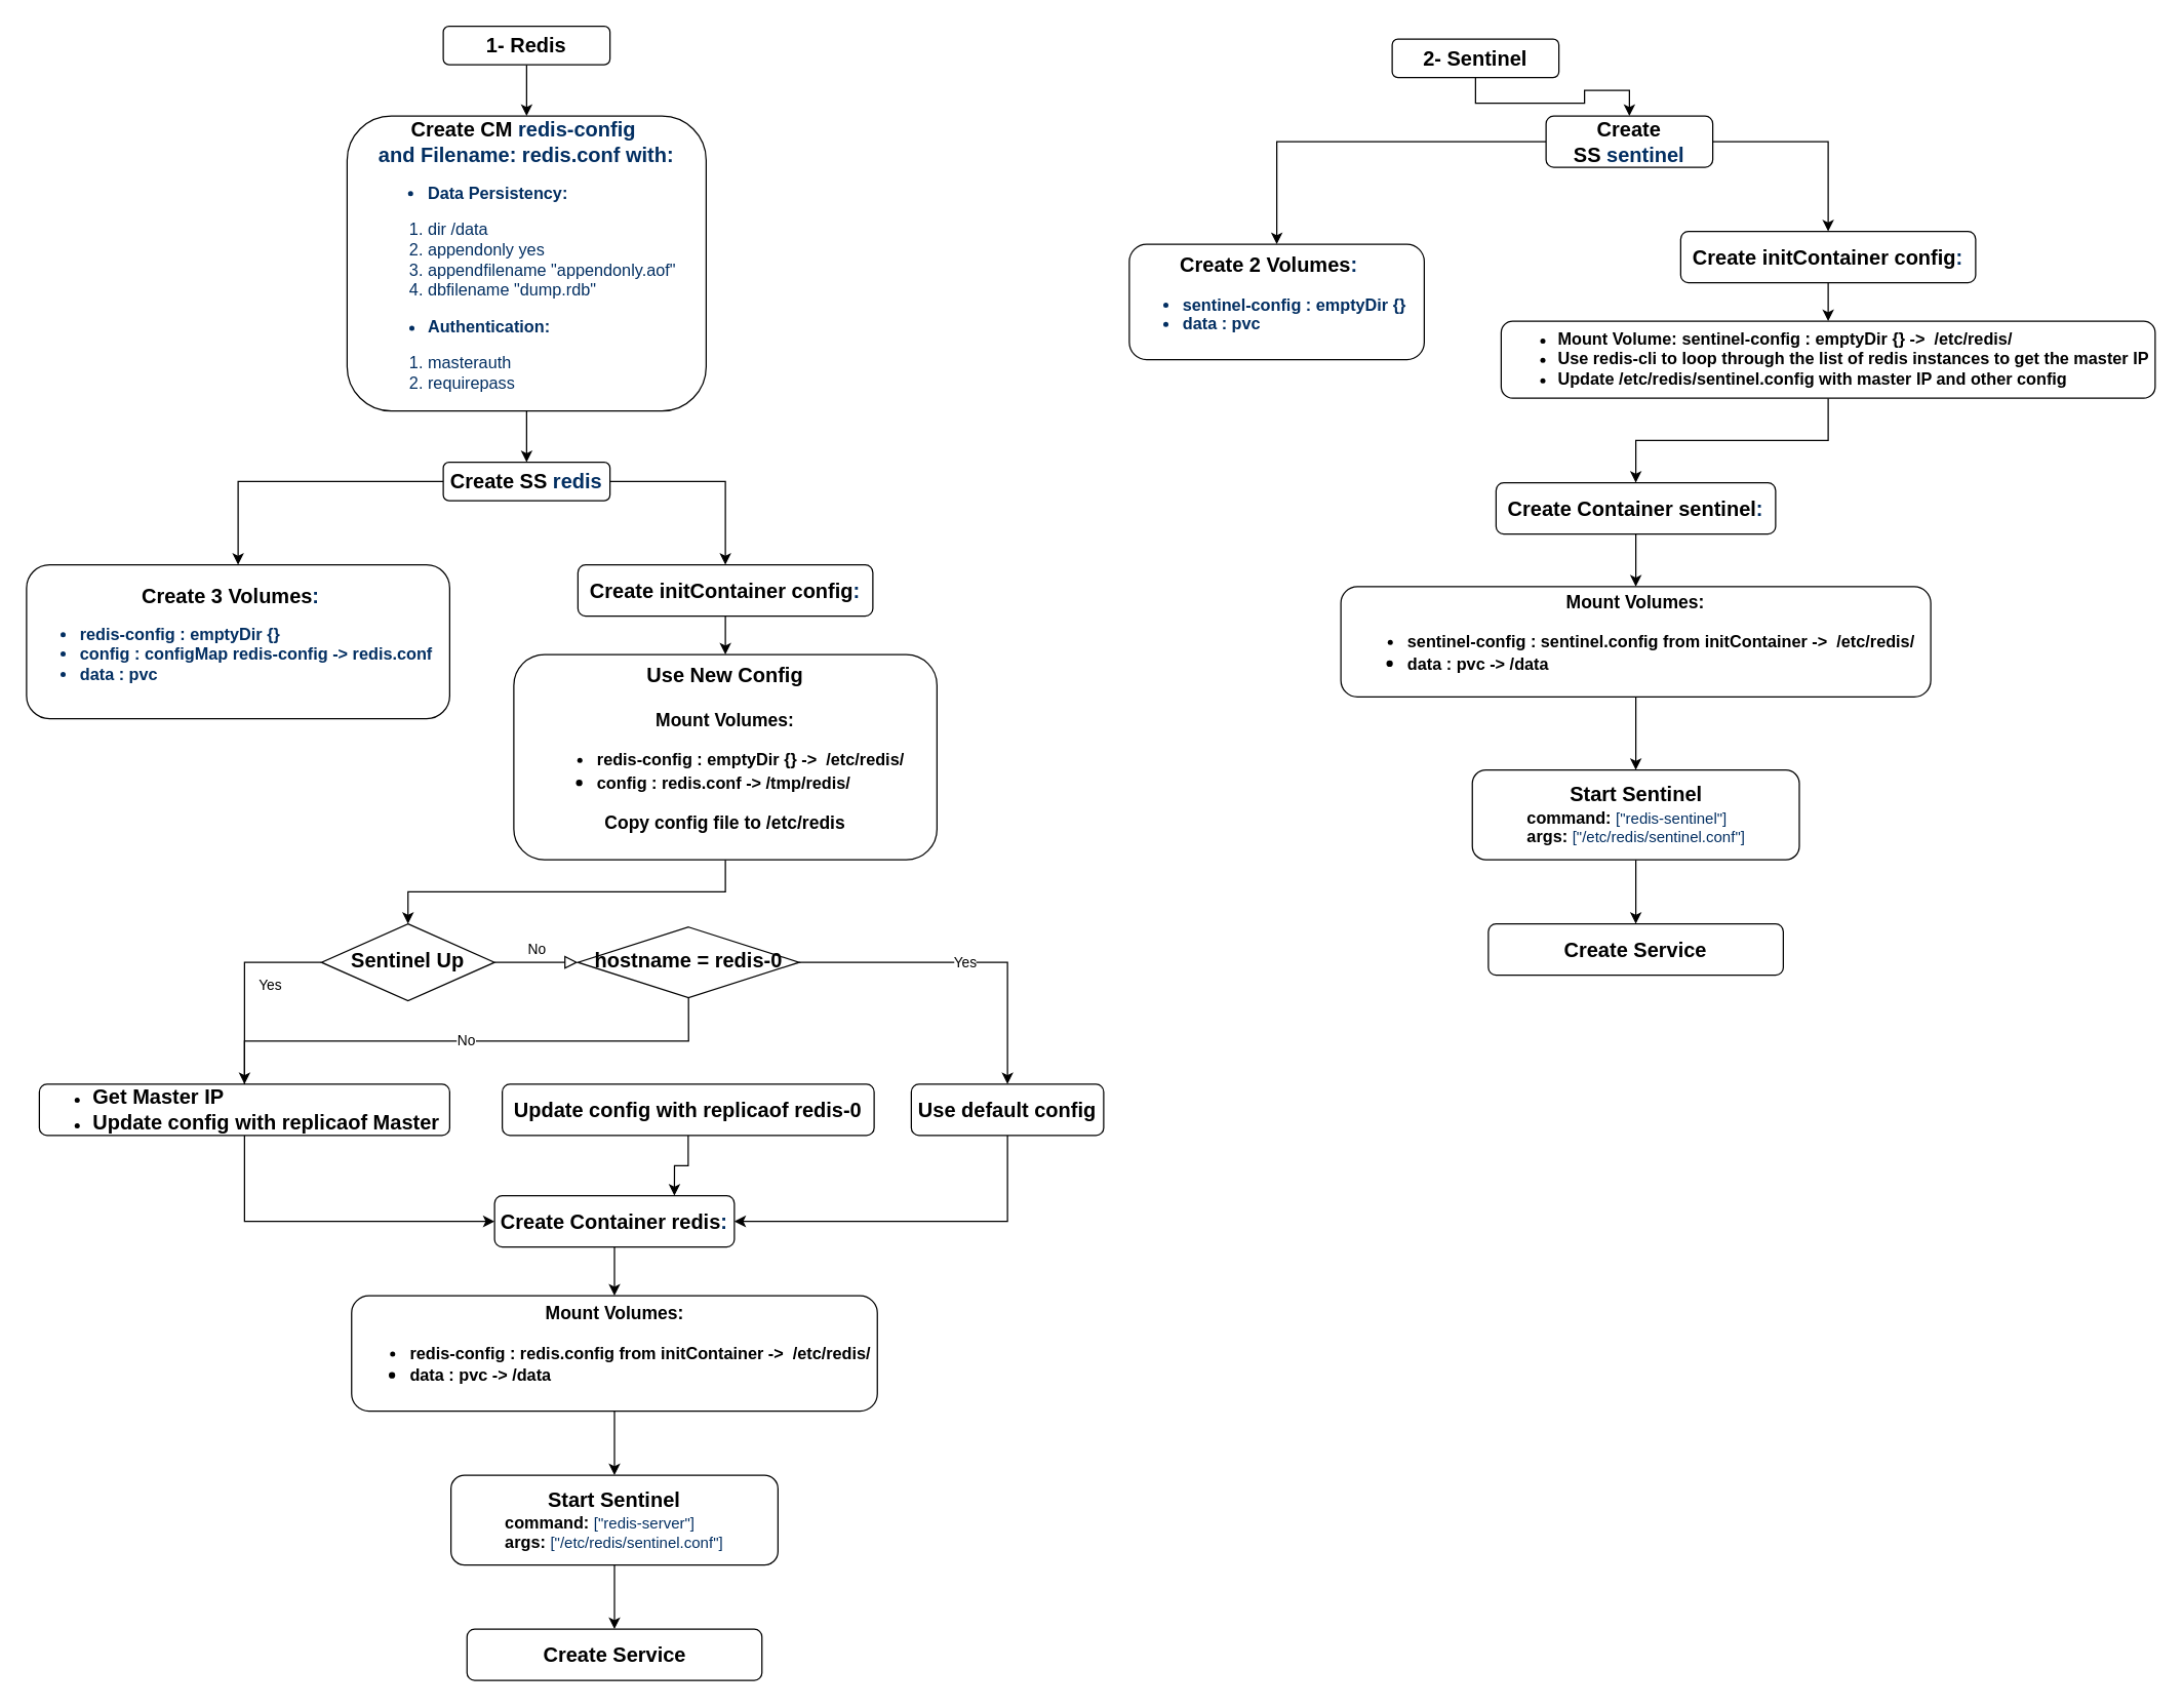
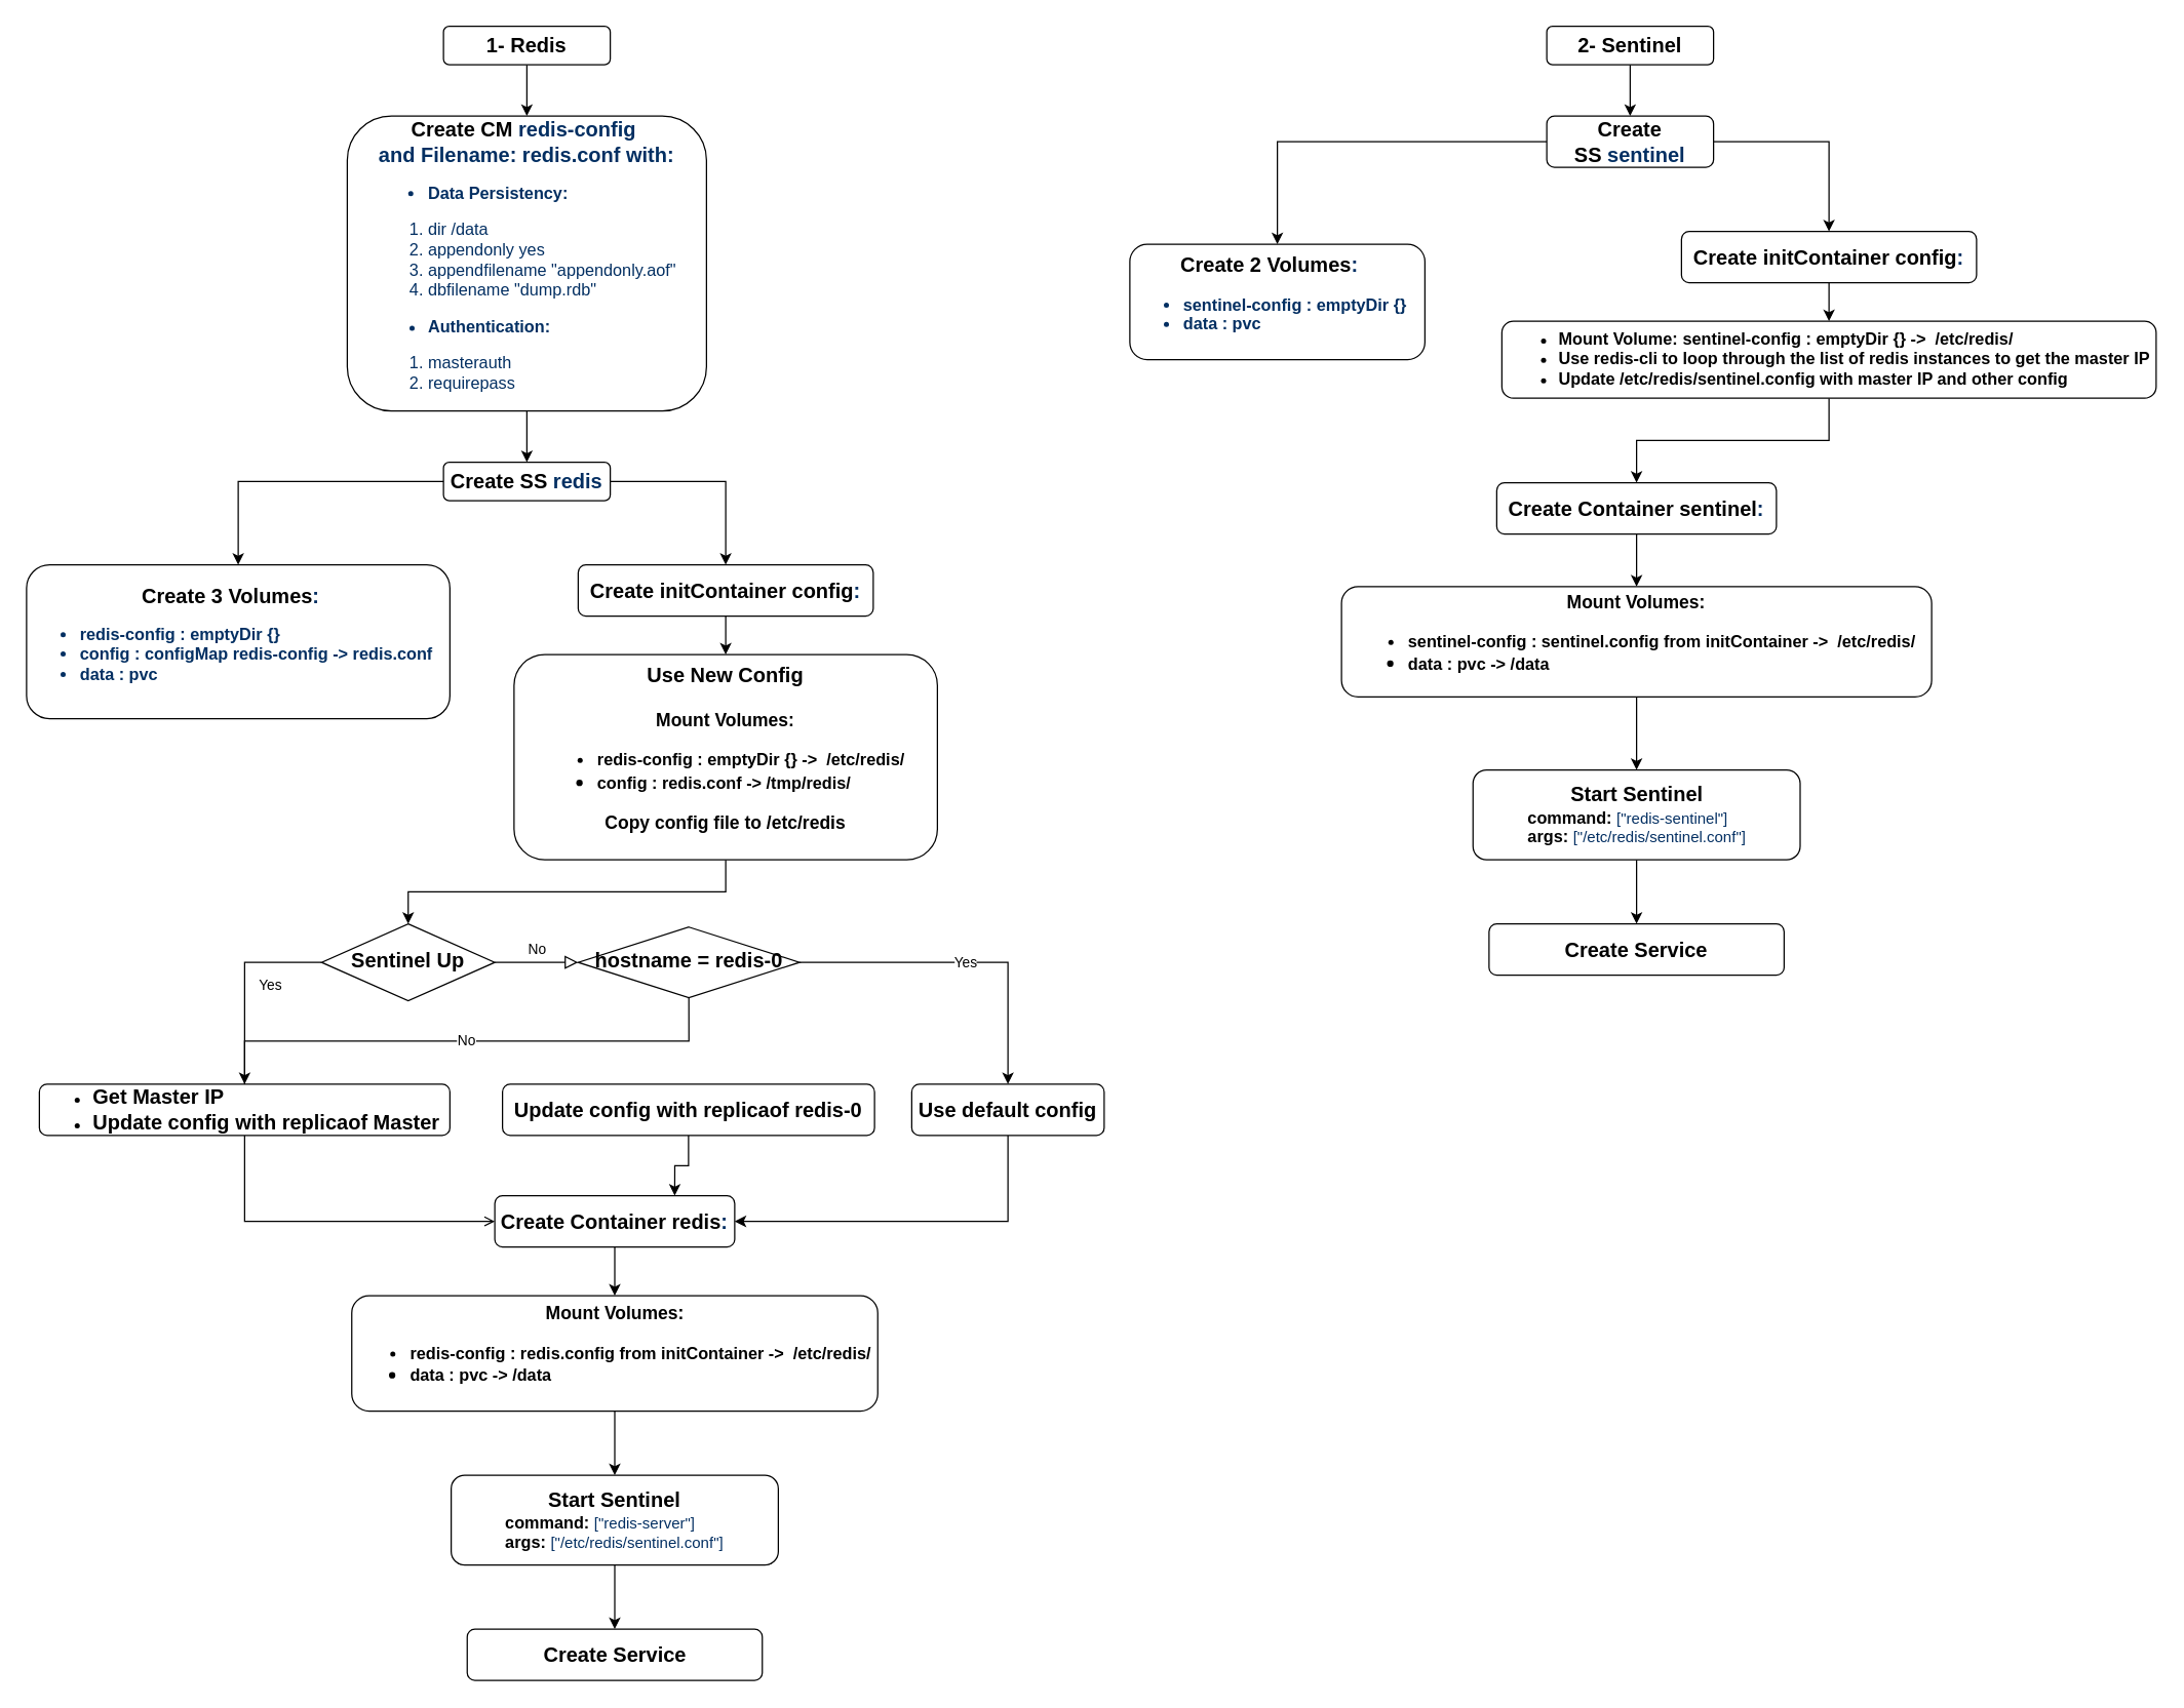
- <mxCell id="45" value="&lt;div&gt;&lt;span style=&quot;font-size: 16px&quot;&gt;&lt;b&gt;2- Sentinel&lt;/b&gt;&lt;/span&gt;&lt;/div&gt;" style="rounded=1;whiteSpace=wrap;html=1;fontSize=12;glass=0;strokeWidth=1;shadow=0;" vertex="1" parent="1"><mxGeometry x="1085" y="30" width="130" height="30" as="geometry" /></mxCell>
+ <mxCell id="45" value="&lt;div&gt;&lt;span style=&quot;font-size: 16px&quot;&gt;&lt;b&gt;2- Sentinel&lt;/b&gt;&lt;/span&gt;&lt;/div&gt;" style="rounded=1;whiteSpace=wrap;html=1;fontSize=12;glass=0;strokeWidth=1;shadow=0;" vertex="1" parent="1"><mxGeometry x="1205" y="20" width="130" height="30" as="geometry" /></mxCell>
- <mxCell id="21" style="edgeStyle=orthogonalEdgeStyle;rounded=0;orthogonalLoop=1;jettySize=auto;html=1;exitX=0.5;exitY=1;exitDx=0;exitDy=0;entryX=0;entryY=0.5;entryDx=0;entryDy=0;" parent="1" source="22" target="25" edge="1"><mxGeometry relative="1" as="geometry" /></mxCell>
+ <mxCell id="21" style="edgeStyle=orthogonalEdgeStyle;rounded=0;orthogonalLoop=1;jettySize=auto;html=1;exitX=0.5;exitY=1;exitDx=0;exitDy=0;entryX=0;entryY=0.5;entryDx=0;entryDy=0;endArrow=open;" parent="1" source="22" target="25" edge="1"><mxGeometry relative="1" as="geometry" /></mxCell>
